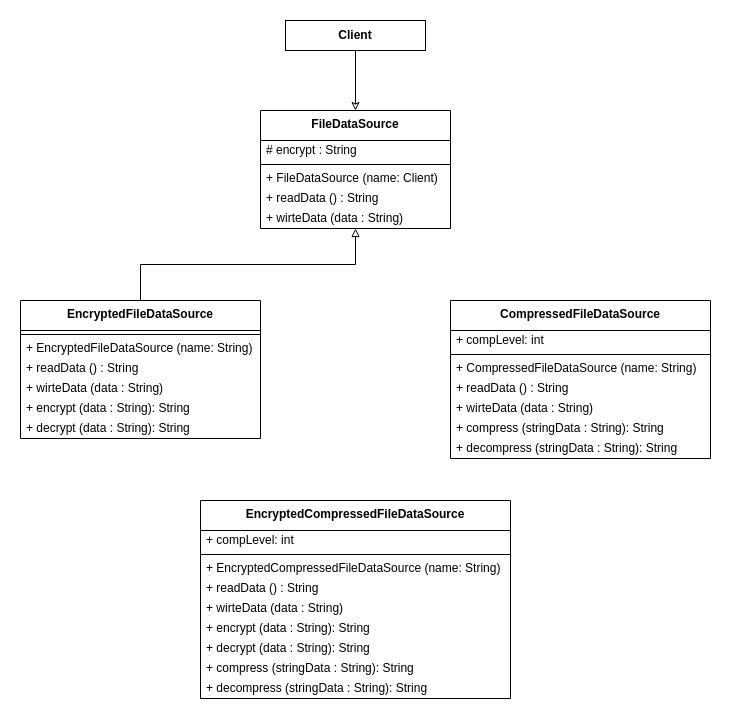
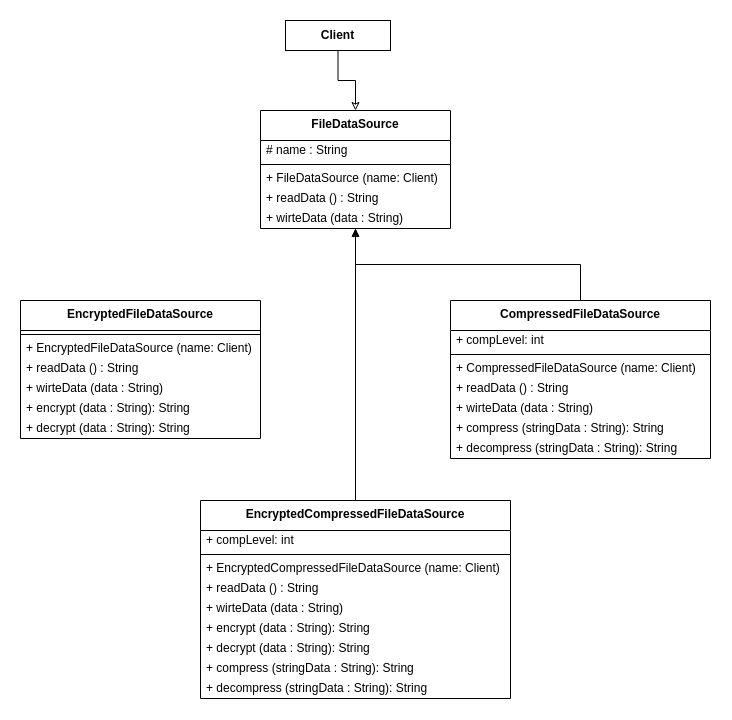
- <mxCell id="9" value="Client" style="fontStyle=1;whiteSpace=wrap;html=1;" parent="1" vertex="1"><mxGeometry x="285" y="20" width="140" height="30" as="geometry" /></mxCell>
+ <mxCell id="9" value="Client" style="fontStyle=1;whiteSpace=wrap;html=1;" parent="1" vertex="1"><mxGeometry x="285" y="20" width="105" height="30" as="geometry" /></mxCell>
- <mxCell id="3" value="# encrypt : String" style="text;html=1;strokeColor=none;fillColor=none;align=left;verticalAlign=middle;spacingLeft=4;spacingRight=4;overflow=hidden;rotatable=0;points=[[0,0.5],[1,0.5]];portConstraint=eastwest;whiteSpace=wrap;" vertex="1" parent="2"><mxGeometry y="30" width="190" height="20" as="geometry" /></mxCell>
+ <mxCell id="3" value="# name : String" style="text;html=1;strokeColor=none;fillColor=none;align=left;verticalAlign=middle;spacingLeft=4;spacingRight=4;overflow=hidden;rotatable=0;points=[[0,0.5],[1,0.5]];portConstraint=eastwest;whiteSpace=wrap;" vertex="1" parent="2"><mxGeometry y="30" width="190" height="20" as="geometry" /></mxCell>
- <mxCell id="10" style="edgeStyle=orthogonalEdgeStyle;rounded=0;orthogonalLoop=1;jettySize=auto;html=1;exitX=0.5;exitY=0;exitDx=0;exitDy=0;endArrow=block;endFill=0;" edge="1" parent="1" source="11" target="2"><mxGeometry relative="1" as="geometry" /></mxCell>
+ <mxCell id="18" style="edgeStyle=orthogonalEdgeStyle;rounded=0;orthogonalLoop=1;jettySize=auto;html=1;exitX=0.5;exitY=0;exitDx=0;exitDy=0;endArrow=blockThin;endFill=0;" edge="1" parent="1" source="19" target="2"><mxGeometry relative="1" as="geometry" /></mxCell>
- <mxCell id="13" value="&lt;span style=&quot;text-align: center;&quot;&gt;+ EncryptedFileDataSource (name: String)&lt;/span&gt;" style="text;html=1;strokeColor=none;fillColor=none;align=left;verticalAlign=middle;spacingLeft=4;spacingRight=4;overflow=hidden;rotatable=0;points=[[0,0.5],[1,0.5]];portConstraint=eastwest;whiteSpace=wrap;" vertex="1" parent="11"><mxGeometry y="38" width="240" height="20" as="geometry" /></mxCell>
+ <mxCell id="13" value="&lt;span style=&quot;text-align: center;&quot;&gt;+ EncryptedFileDataSource (name: Client)&lt;/span&gt;" style="text;html=1;strokeColor=none;fillColor=none;align=left;verticalAlign=middle;spacingLeft=4;spacingRight=4;overflow=hidden;rotatable=0;points=[[0,0.5],[1,0.5]];portConstraint=eastwest;whiteSpace=wrap;" vertex="1" parent="11"><mxGeometry y="38" width="240" height="20" as="geometry" /></mxCell>
- <mxCell id="22" value="&lt;span style=&quot;text-align: center;&quot;&gt;+ CompressedFileDataSource (name: String)&lt;/span&gt;" style="text;html=1;strokeColor=none;fillColor=none;align=left;verticalAlign=middle;spacingLeft=4;spacingRight=4;overflow=hidden;rotatable=0;points=[[0,0.5],[1,0.5]];portConstraint=eastwest;whiteSpace=wrap;" vertex="1" parent="19"><mxGeometry y="58" width="260" height="20" as="geometry" /></mxCell>
+ <mxCell id="22" value="&lt;span style=&quot;text-align: center;&quot;&gt;+ CompressedFileDataSource (name: Client)&lt;/span&gt;" style="text;html=1;strokeColor=none;fillColor=none;align=left;verticalAlign=middle;spacingLeft=4;spacingRight=4;overflow=hidden;rotatable=0;points=[[0,0.5],[1,0.5]];portConstraint=eastwest;whiteSpace=wrap;" vertex="1" parent="19"><mxGeometry y="58" width="260" height="20" as="geometry" /></mxCell>
+ <mxCell id="27" style="edgeStyle=orthogonalEdgeStyle;rounded=0;orthogonalLoop=1;jettySize=auto;html=1;exitX=0.5;exitY=0;exitDx=0;exitDy=0;" edge="1" parent="1" source="28" target="2"><mxGeometry relative="1" as="geometry" /></mxCell>
- <mxCell id="31" value="&lt;span style=&quot;text-align: center;&quot;&gt;+ EncryptedCompressedFileDataSource (name: String)&lt;/span&gt;" style="text;html=1;strokeColor=none;fillColor=none;align=left;verticalAlign=middle;spacingLeft=4;spacingRight=4;overflow=hidden;rotatable=0;points=[[0,0.5],[1,0.5]];portConstraint=eastwest;whiteSpace=wrap;" vertex="1" parent="28"><mxGeometry y="58" width="310" height="20" as="geometry" /></mxCell>
+ <mxCell id="31" value="&lt;span style=&quot;text-align: center;&quot;&gt;+ EncryptedCompressedFileDataSource (name: Client)&lt;/span&gt;" style="text;html=1;strokeColor=none;fillColor=none;align=left;verticalAlign=middle;spacingLeft=4;spacingRight=4;overflow=hidden;rotatable=0;points=[[0,0.5],[1,0.5]];portConstraint=eastwest;whiteSpace=wrap;" vertex="1" parent="28"><mxGeometry y="58" width="310" height="20" as="geometry" /></mxCell>
